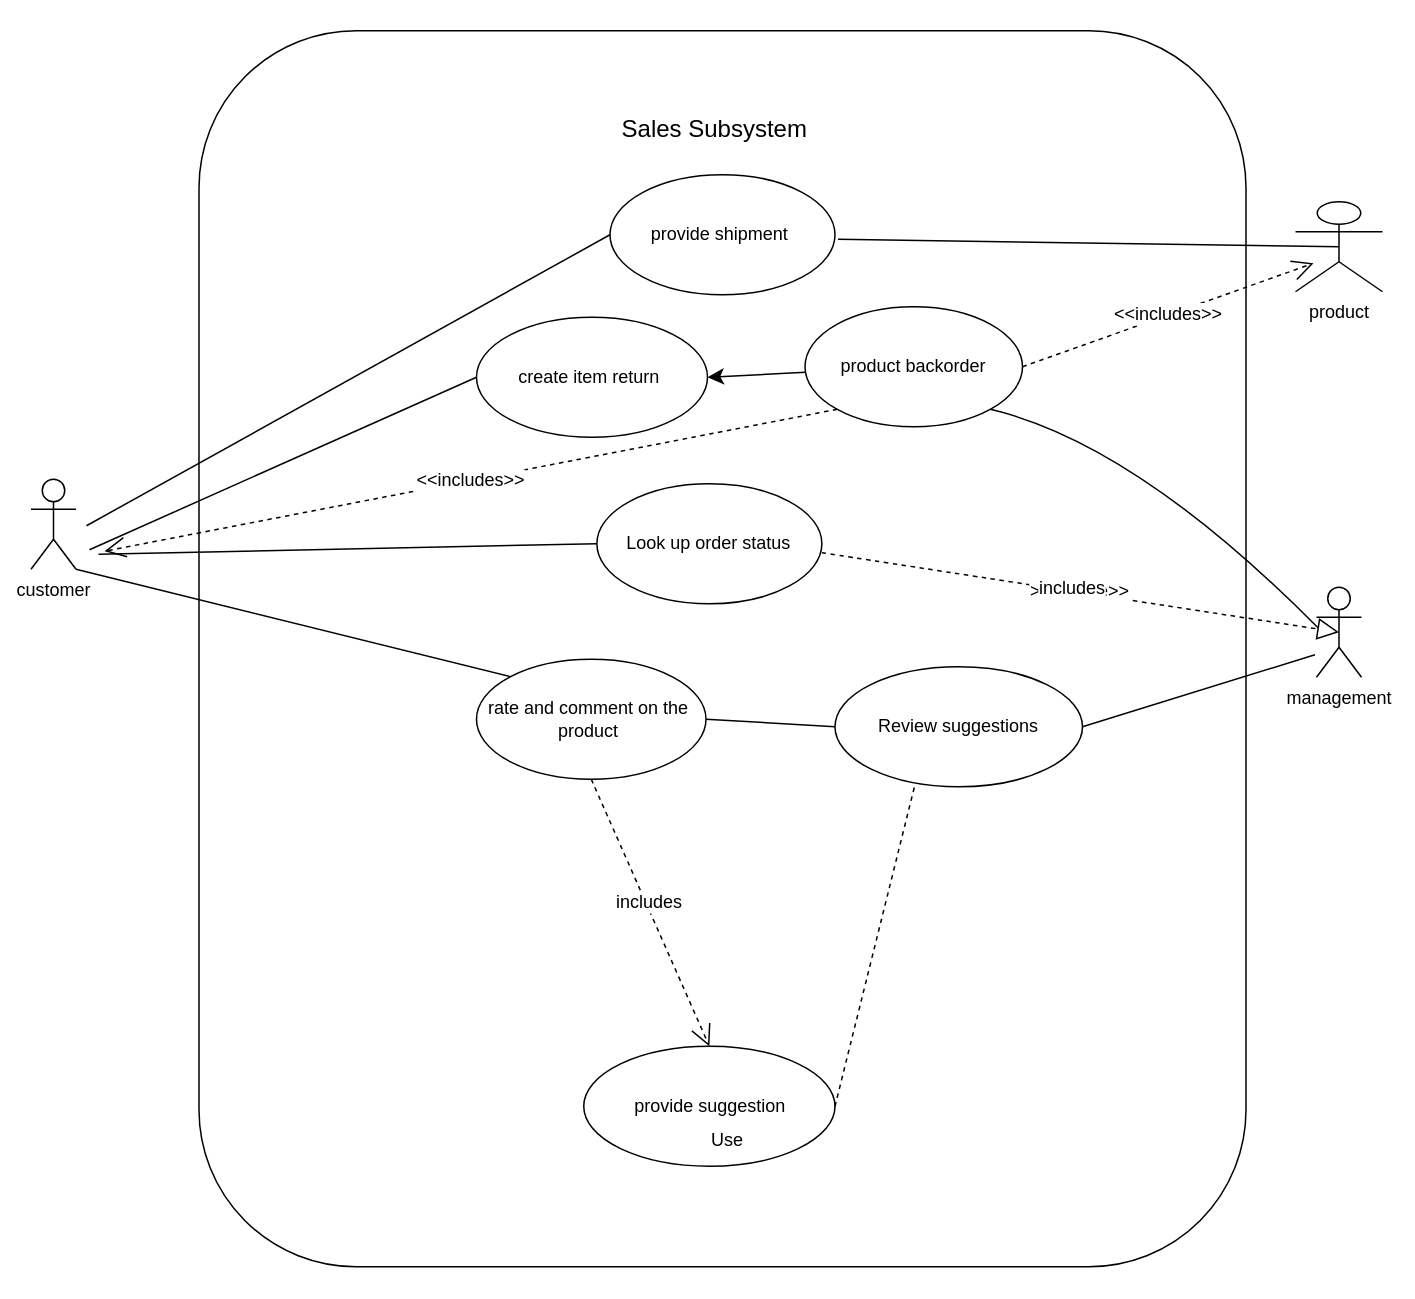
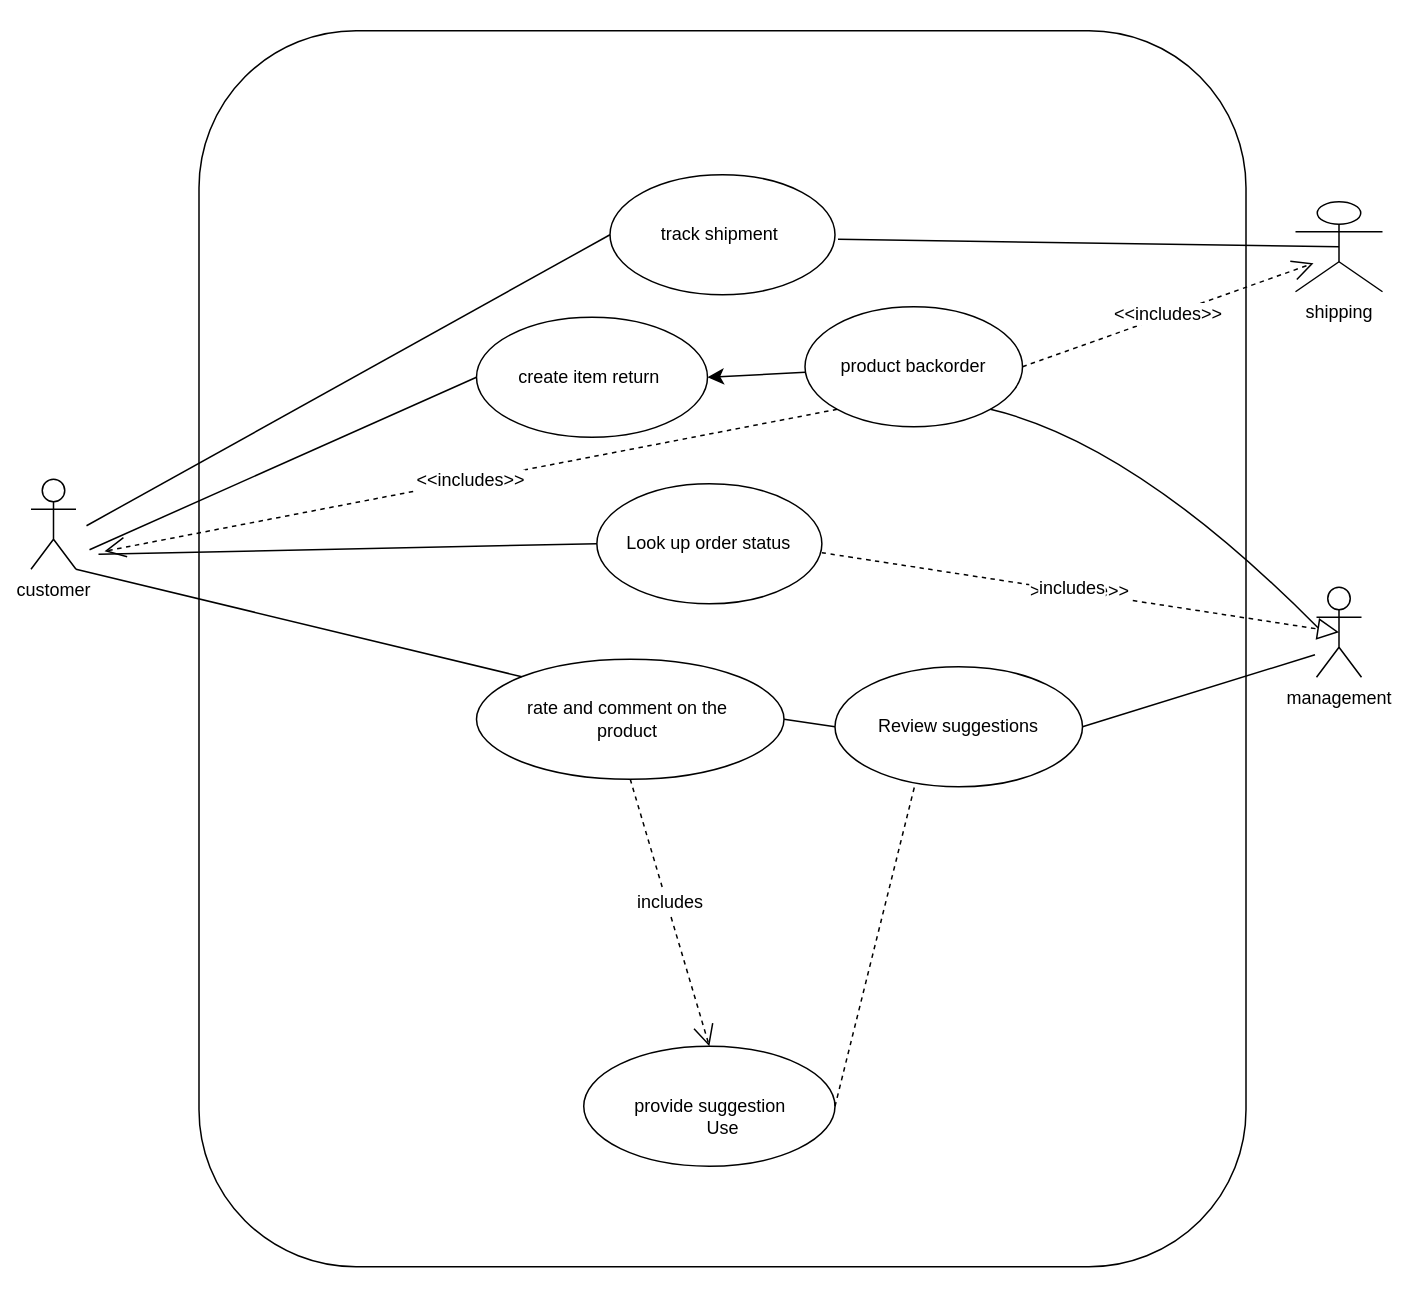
- <mxCell id="27" value="Sales Subsystem" style="text;html=1;align=center;verticalAlign=middle;whiteSpace=wrap;rounded=0;fontSize=16;" vertex="1" parent="1"><mxGeometry x="385" y="70" width="182" height="30" as="geometry" /></mxCell>
- <mxCell id="6" value="provide shipment&amp;nbsp;" style="ellipse;whiteSpace=wrap;html=1;" parent="1" vertex="1"><mxGeometry x="406" y="116" width="150" height="80" as="geometry" /></mxCell>
+ <mxCell id="6" value="track shipment&amp;nbsp;" style="ellipse;whiteSpace=wrap;html=1;" parent="1" vertex="1"><mxGeometry x="406" y="116" width="150" height="80" as="geometry" /></mxCell>
- <mxCell id="5" value="product" style="shape=umlActor;verticalLabelPosition=bottom;verticalAlign=top;html=1;outlineConnect=0;" parent="1" vertex="1"><mxGeometry x="863" y="134" width="58" height="60" as="geometry" /></mxCell>
+ <mxCell id="5" value="shipping" style="shape=umlActor;verticalLabelPosition=bottom;verticalAlign=top;html=1;outlineConnect=0;" parent="1" vertex="1"><mxGeometry x="863" y="134" width="58" height="60" as="geometry" /></mxCell>
- <mxCell id="11" value="rate and comment on the&amp;nbsp;&lt;div&gt;product&amp;nbsp;&lt;/div&gt;" style="ellipse;whiteSpace=wrap;html=1;" parent="1" vertex="1"><mxGeometry x="317" y="439" width="153" height="80" as="geometry" /></mxCell>
+ <mxCell id="11" value="rate and comment on the&amp;nbsp;&lt;div&gt;product&amp;nbsp;&lt;/div&gt;" style="ellipse;whiteSpace=wrap;html=1;" parent="1" vertex="1"><mxGeometry x="317" y="439" width="205" height="80" as="geometry" /></mxCell>
